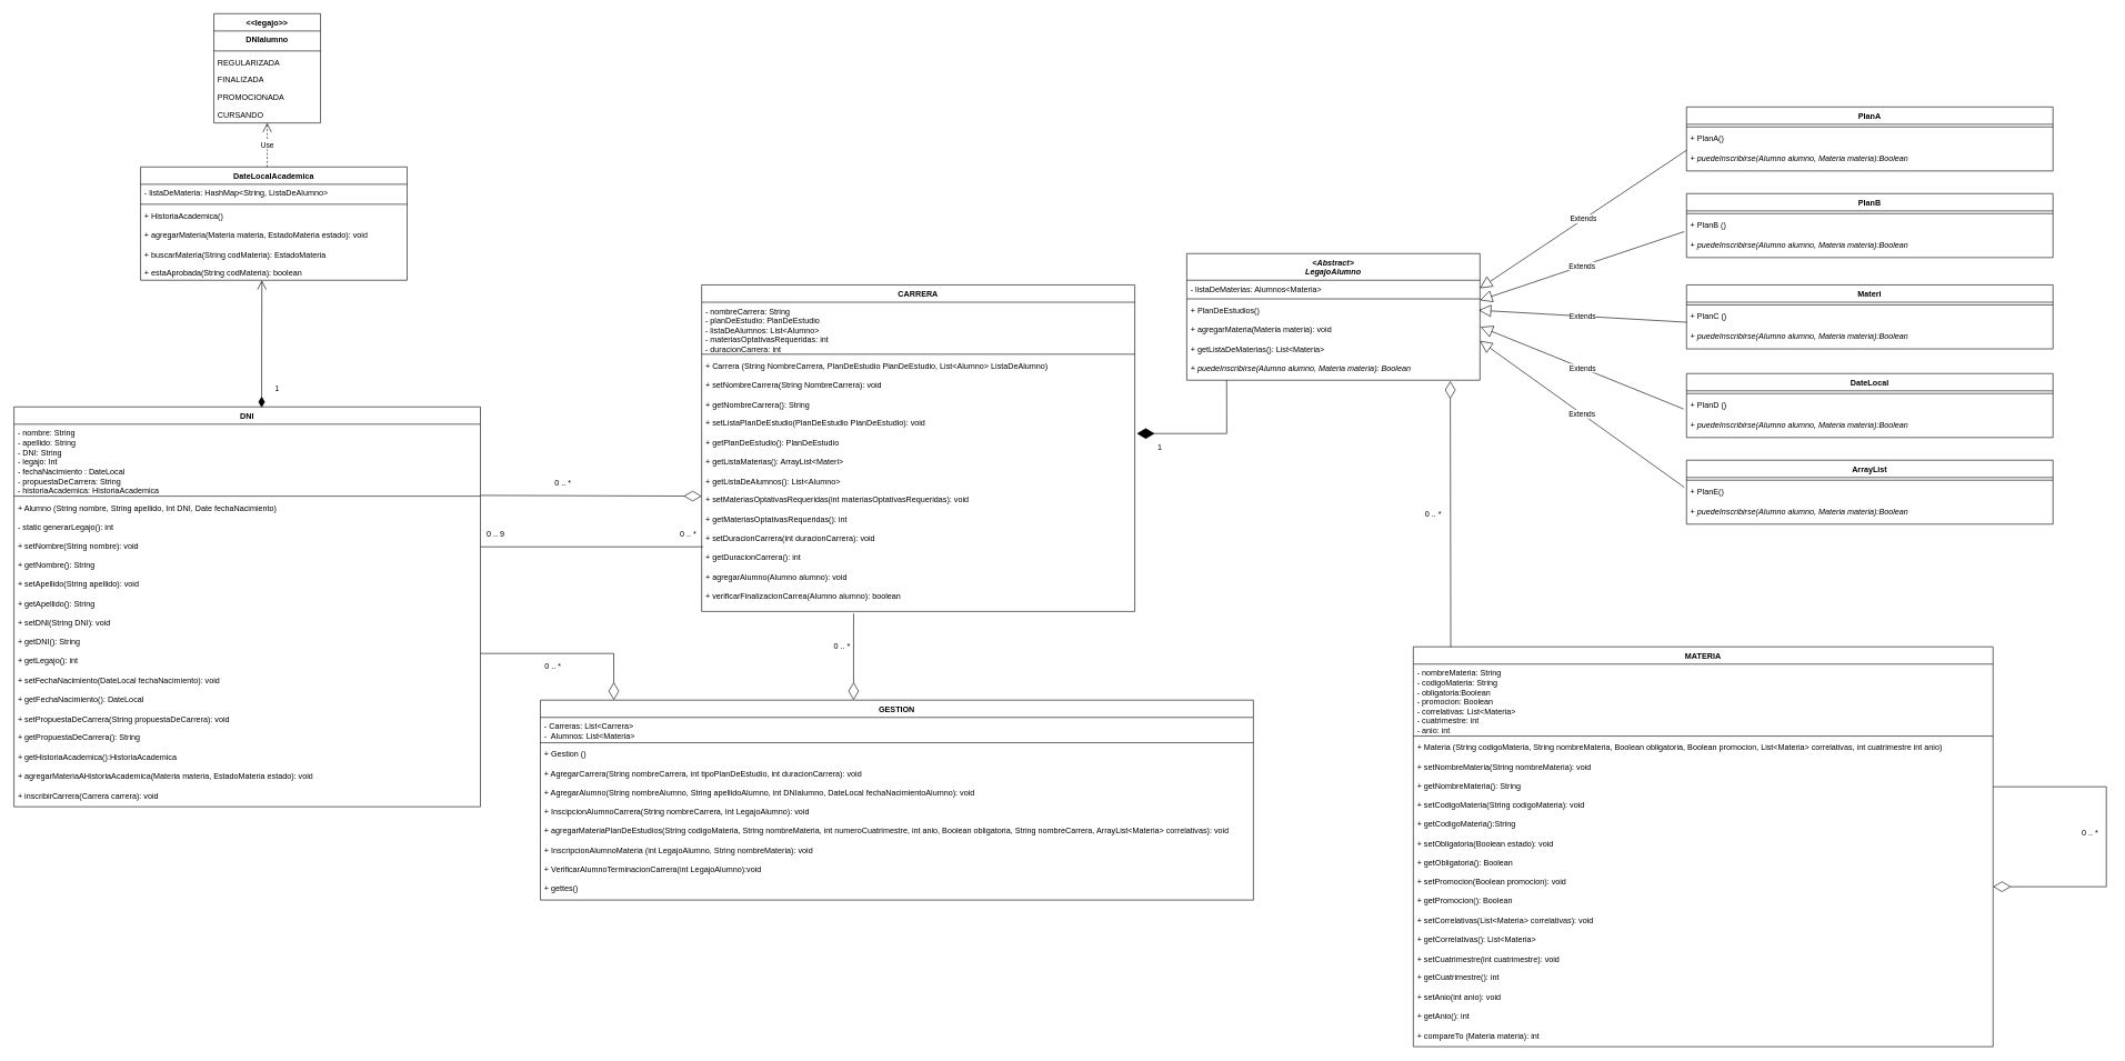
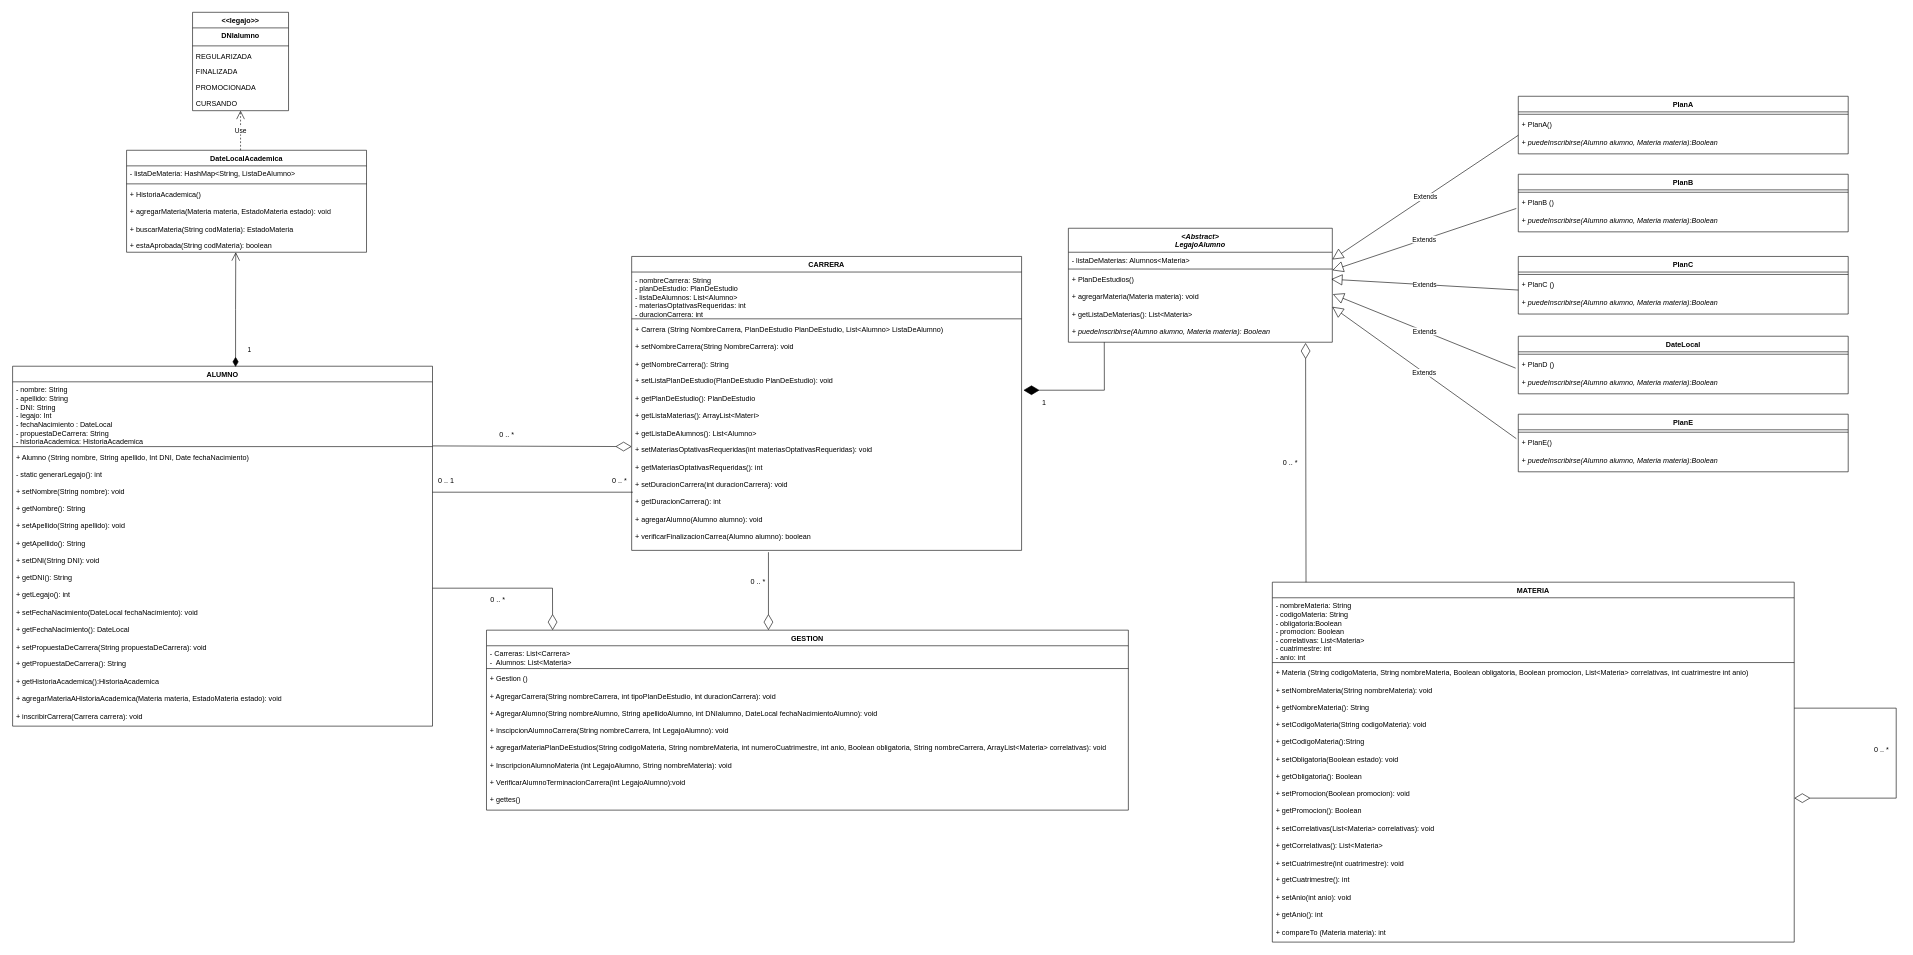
- <mxCell id="28" value="Materi" style="swimlane;fontStyle=1;align=center;verticalAlign=top;childLayout=stackLayout;horizontal=1;startSize=26;horizontalStack=0;resizeParent=1;resizeParentMax=0;resizeLast=0;collapsible=1;marginBottom=0;whiteSpace=wrap;html=1;" vertex="1" parent="1"><mxGeometry x="2530" y="427" width="550" height="96" as="geometry" /></mxCell>
+ <mxCell id="28" value="PlanC" style="swimlane;fontStyle=1;align=center;verticalAlign=top;childLayout=stackLayout;horizontal=1;startSize=26;horizontalStack=0;resizeParent=1;resizeParentMax=0;resizeLast=0;collapsible=1;marginBottom=0;whiteSpace=wrap;html=1;" vertex="1" parent="1"><mxGeometry x="2530" y="427" width="550" height="96" as="geometry" /></mxCell>
- <mxCell id="2" value="DNI" style="swimlane;fontStyle=1;align=center;verticalAlign=top;childLayout=stackLayout;horizontal=1;startSize=26;horizontalStack=0;resizeParent=1;resizeParentMax=0;resizeLast=0;collapsible=1;marginBottom=0;whiteSpace=wrap;html=1;" vertex="1" parent="1"><mxGeometry x="20" y="610" width="700" height="600" as="geometry" /></mxCell>
+ <mxCell id="2" value="ALUMNO" style="swimlane;fontStyle=1;align=center;verticalAlign=top;childLayout=stackLayout;horizontal=1;startSize=26;horizontalStack=0;resizeParent=1;resizeParentMax=0;resizeLast=0;collapsible=1;marginBottom=0;whiteSpace=wrap;html=1;" vertex="1" parent="1"><mxGeometry x="20" y="610" width="700" height="600" as="geometry" /></mxCell>
- <mxCell id="34" value="ArrayList" style="swimlane;fontStyle=1;align=center;verticalAlign=top;childLayout=stackLayout;horizontal=1;startSize=26;horizontalStack=0;resizeParent=1;resizeParentMax=0;resizeLast=0;collapsible=1;marginBottom=0;whiteSpace=wrap;html=1;" vertex="1" parent="1"><mxGeometry x="2530" y="690" width="550" height="96" as="geometry" /></mxCell>
+ <mxCell id="34" value="PlanE" style="swimlane;fontStyle=1;align=center;verticalAlign=top;childLayout=stackLayout;horizontal=1;startSize=26;horizontalStack=0;resizeParent=1;resizeParentMax=0;resizeLast=0;collapsible=1;marginBottom=0;whiteSpace=wrap;html=1;" vertex="1" parent="1"><mxGeometry x="2530" y="690" width="550" height="96" as="geometry" /></mxCell>
- <mxCell id="50" value="0 .. 9" style="text;html=1;align=center;verticalAlign=middle;whiteSpace=wrap;rounded=0;" vertex="1" parent="1"><mxGeometry x="723" y="787" width="40" height="30" as="geometry" /></mxCell>
+ <mxCell id="50" value="0 .. 1" style="text;html=1;align=center;verticalAlign=middle;whiteSpace=wrap;rounded=0;" vertex="1" parent="1"><mxGeometry x="723" y="787" width="40" height="30" as="geometry" /></mxCell>
